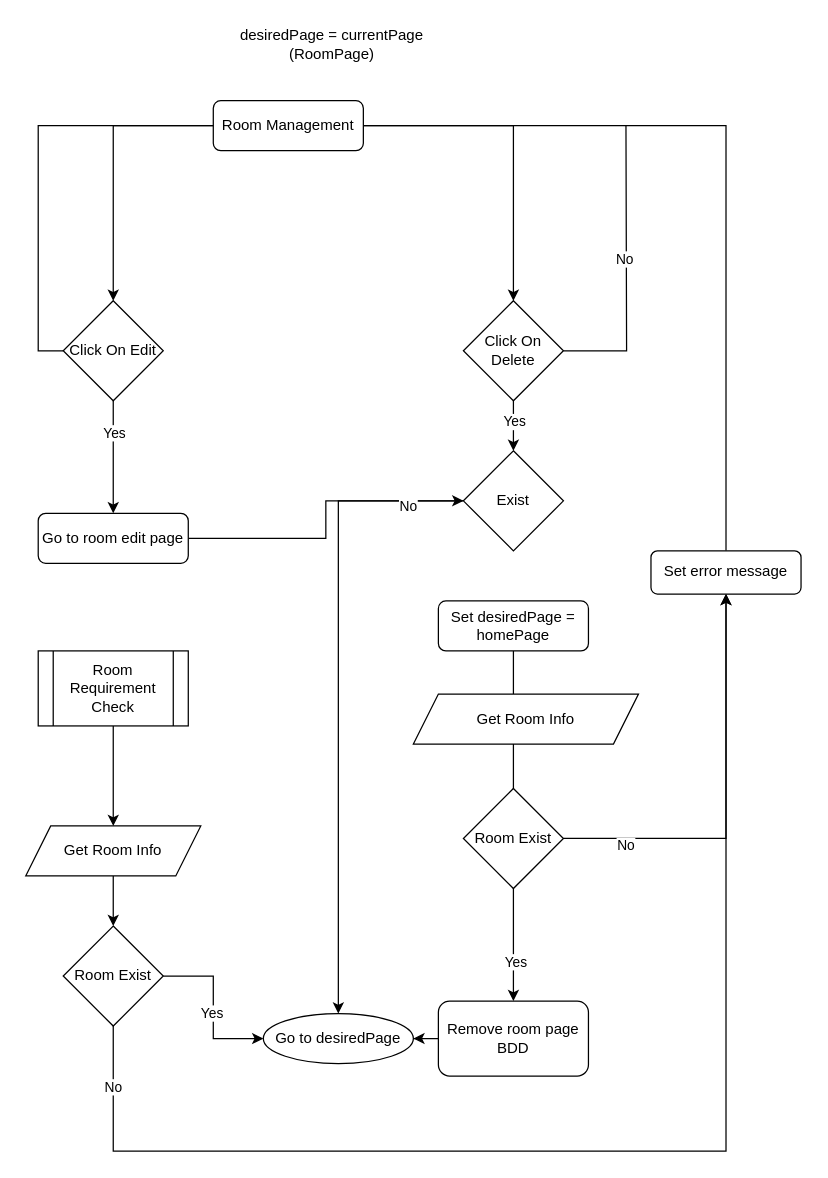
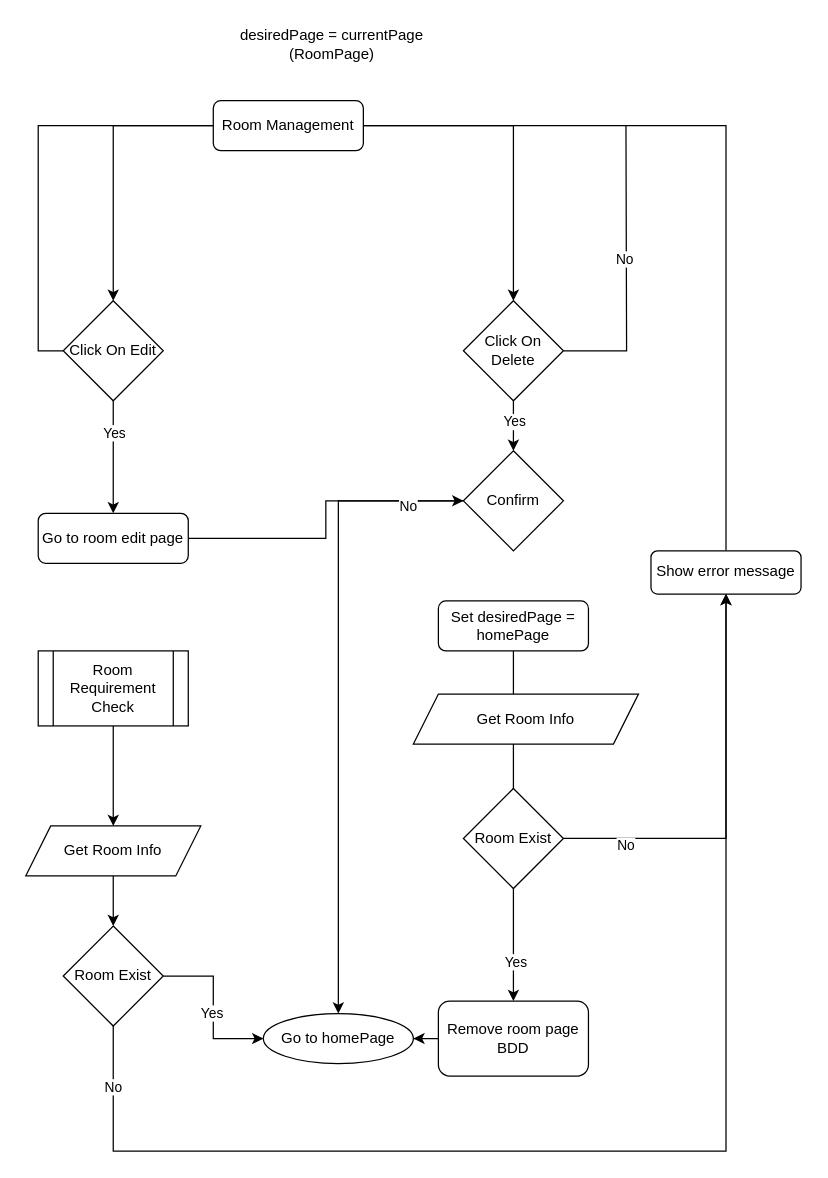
- <mxCell id="15" value="Exist" style="rhombus;whiteSpace=wrap;html=1;" vertex="1" parent="1"><mxGeometry x="370" y="360" width="80" height="80" as="geometry" /></mxCell>
+ <mxCell id="15" value="Confirm" style="rhombus;whiteSpace=wrap;html=1;" vertex="1" parent="1"><mxGeometry x="370" y="360" width="80" height="80" as="geometry" /></mxCell>
- <mxCell id="30" value="Set error message" style="rounded=1;whiteSpace=wrap;html=1;" vertex="1" parent="1"><mxGeometry x="520" y="440" width="120" height="34.5" as="geometry" /></mxCell>
+ <mxCell id="30" value="Show error message" style="rounded=1;whiteSpace=wrap;html=1;" vertex="1" parent="1"><mxGeometry x="520" y="440" width="120" height="34.5" as="geometry" /></mxCell>
- <mxCell id="16" value="Go to desiredPage" style="ellipse;whiteSpace=wrap;html=1;" vertex="1" parent="1"><mxGeometry x="210" y="810" width="120" height="40" as="geometry" /></mxCell>
+ <mxCell id="16" value="Go to homePage" style="ellipse;whiteSpace=wrap;html=1;" vertex="1" parent="1"><mxGeometry x="210" y="810" width="120" height="40" as="geometry" /></mxCell>
